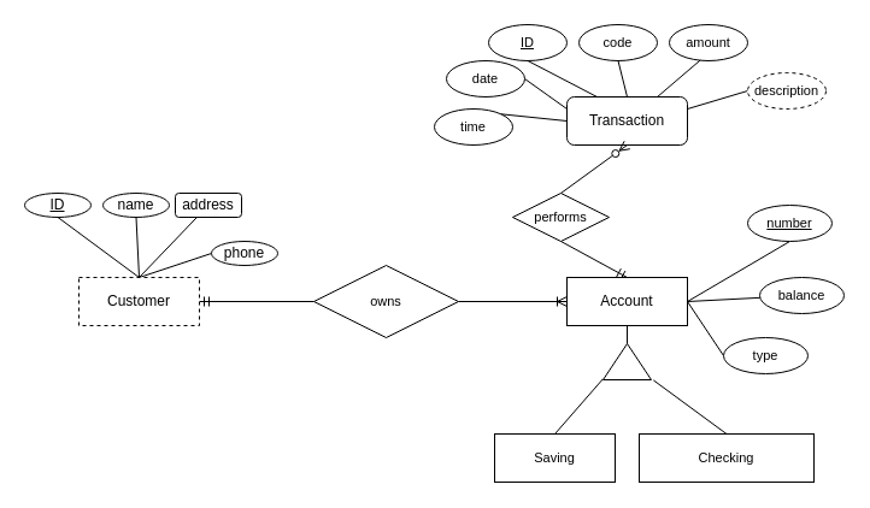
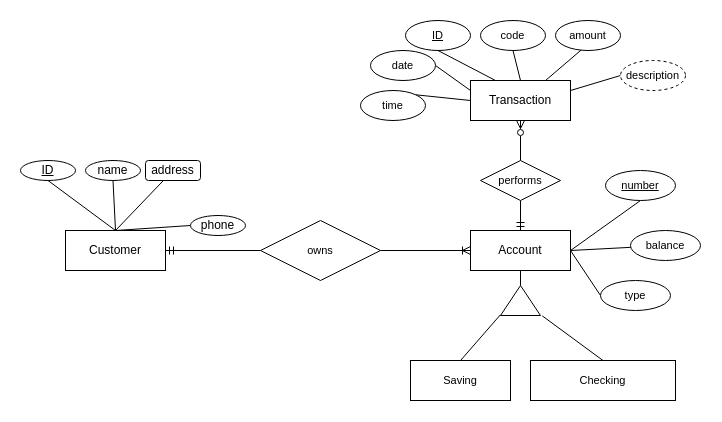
- <mxCell id="33" value="Transaction" style="whiteSpace=wrap;html=1;align=center;rounded=1;" vertex="1" parent="1"><mxGeometry x="470" y="80" width="100" height="40" as="geometry" /></mxCell>
+ <mxCell id="33" value="Transaction" style="whiteSpace=wrap;html=1;align=center;" vertex="1" parent="1"><mxGeometry x="470" y="80" width="100" height="40" as="geometry" /></mxCell>
- <mxCell id="35" value="performs" style="shape=rhombus;perimeter=rhombusPerimeter;whiteSpace=wrap;html=1;align=center;fontFamily=Helvetica;fontSize=11;fontColor=default;labelBackgroundColor=default;" vertex="1" parent="1"><mxGeometry x="425" y="160" width="80" height="40" as="geometry" /></mxCell>
+ <mxCell id="35" value="performs" style="shape=rhombus;perimeter=rhombusPerimeter;whiteSpace=wrap;html=1;align=center;fontFamily=Helvetica;fontSize=11;fontColor=default;labelBackgroundColor=default;" vertex="1" parent="1"><mxGeometry x="480" y="160" width="80" height="40" as="geometry" /></mxCell>
- <mxCell id="17" value="&lt;u&gt;number&lt;/u&gt;" style="ellipse;whiteSpace=wrap;html=1;align=center;fontFamily=Helvetica;fontSize=11;fontColor=default;labelBackgroundColor=default;" vertex="1" parent="1"><mxGeometry x="620" y="170" width="70" height="30" as="geometry" /></mxCell>
+ <mxCell id="17" value="&lt;u&gt;number&lt;/u&gt;" style="ellipse;whiteSpace=wrap;html=1;align=center;fontFamily=Helvetica;fontSize=11;fontColor=default;labelBackgroundColor=default;" vertex="1" parent="1"><mxGeometry x="605" y="170" width="70" height="30" as="geometry" /></mxCell>
- <mxCell id="16" value="phone" style="ellipse;whiteSpace=wrap;html=1;align=center;" vertex="1" parent="1"><mxGeometry x="175" y="200" width="55" height="20" as="geometry" /></mxCell>
+ <mxCell id="16" value="phone" style="ellipse;whiteSpace=wrap;html=1;align=center;" vertex="1" parent="1"><mxGeometry x="190" y="215" width="55" height="20" as="geometry" /></mxCell>
- <mxCell id="7" value="Customer" style="whiteSpace=wrap;html=1;align=center;dashed=1;" vertex="1" parent="1"><mxGeometry x="65" y="230" width="100" height="40" as="geometry" /></mxCell>
+ <mxCell id="7" value="Customer" style="whiteSpace=wrap;html=1;align=center;" vertex="1" parent="1"><mxGeometry x="65" y="230" width="100" height="40" as="geometry" /></mxCell>
